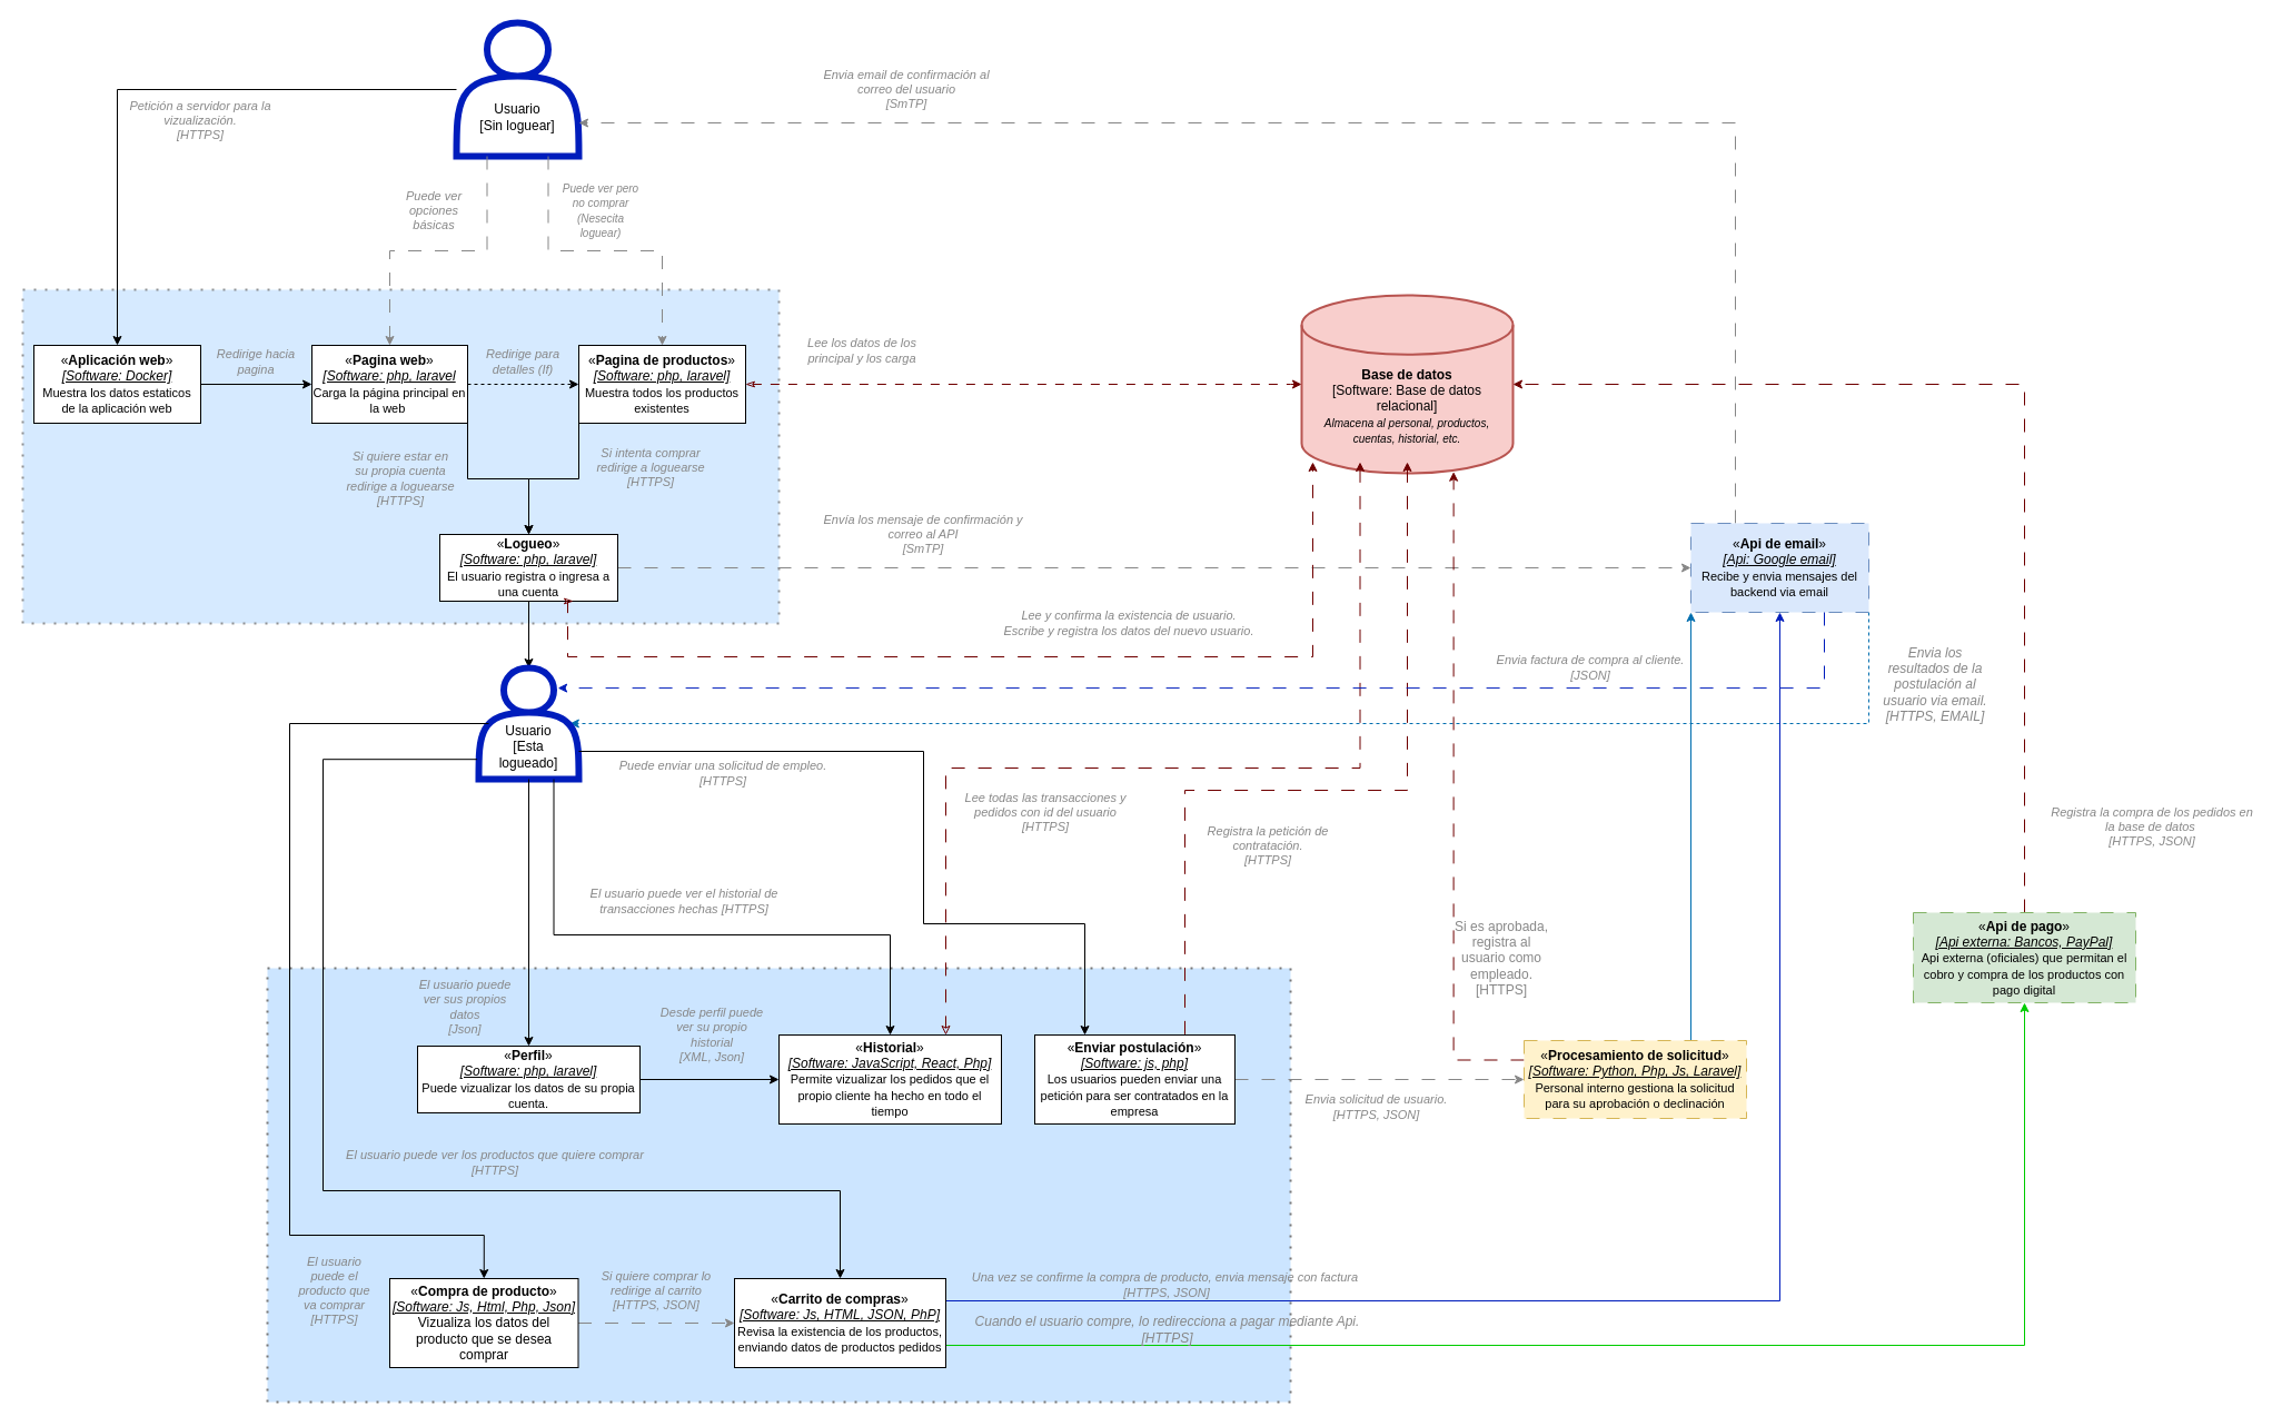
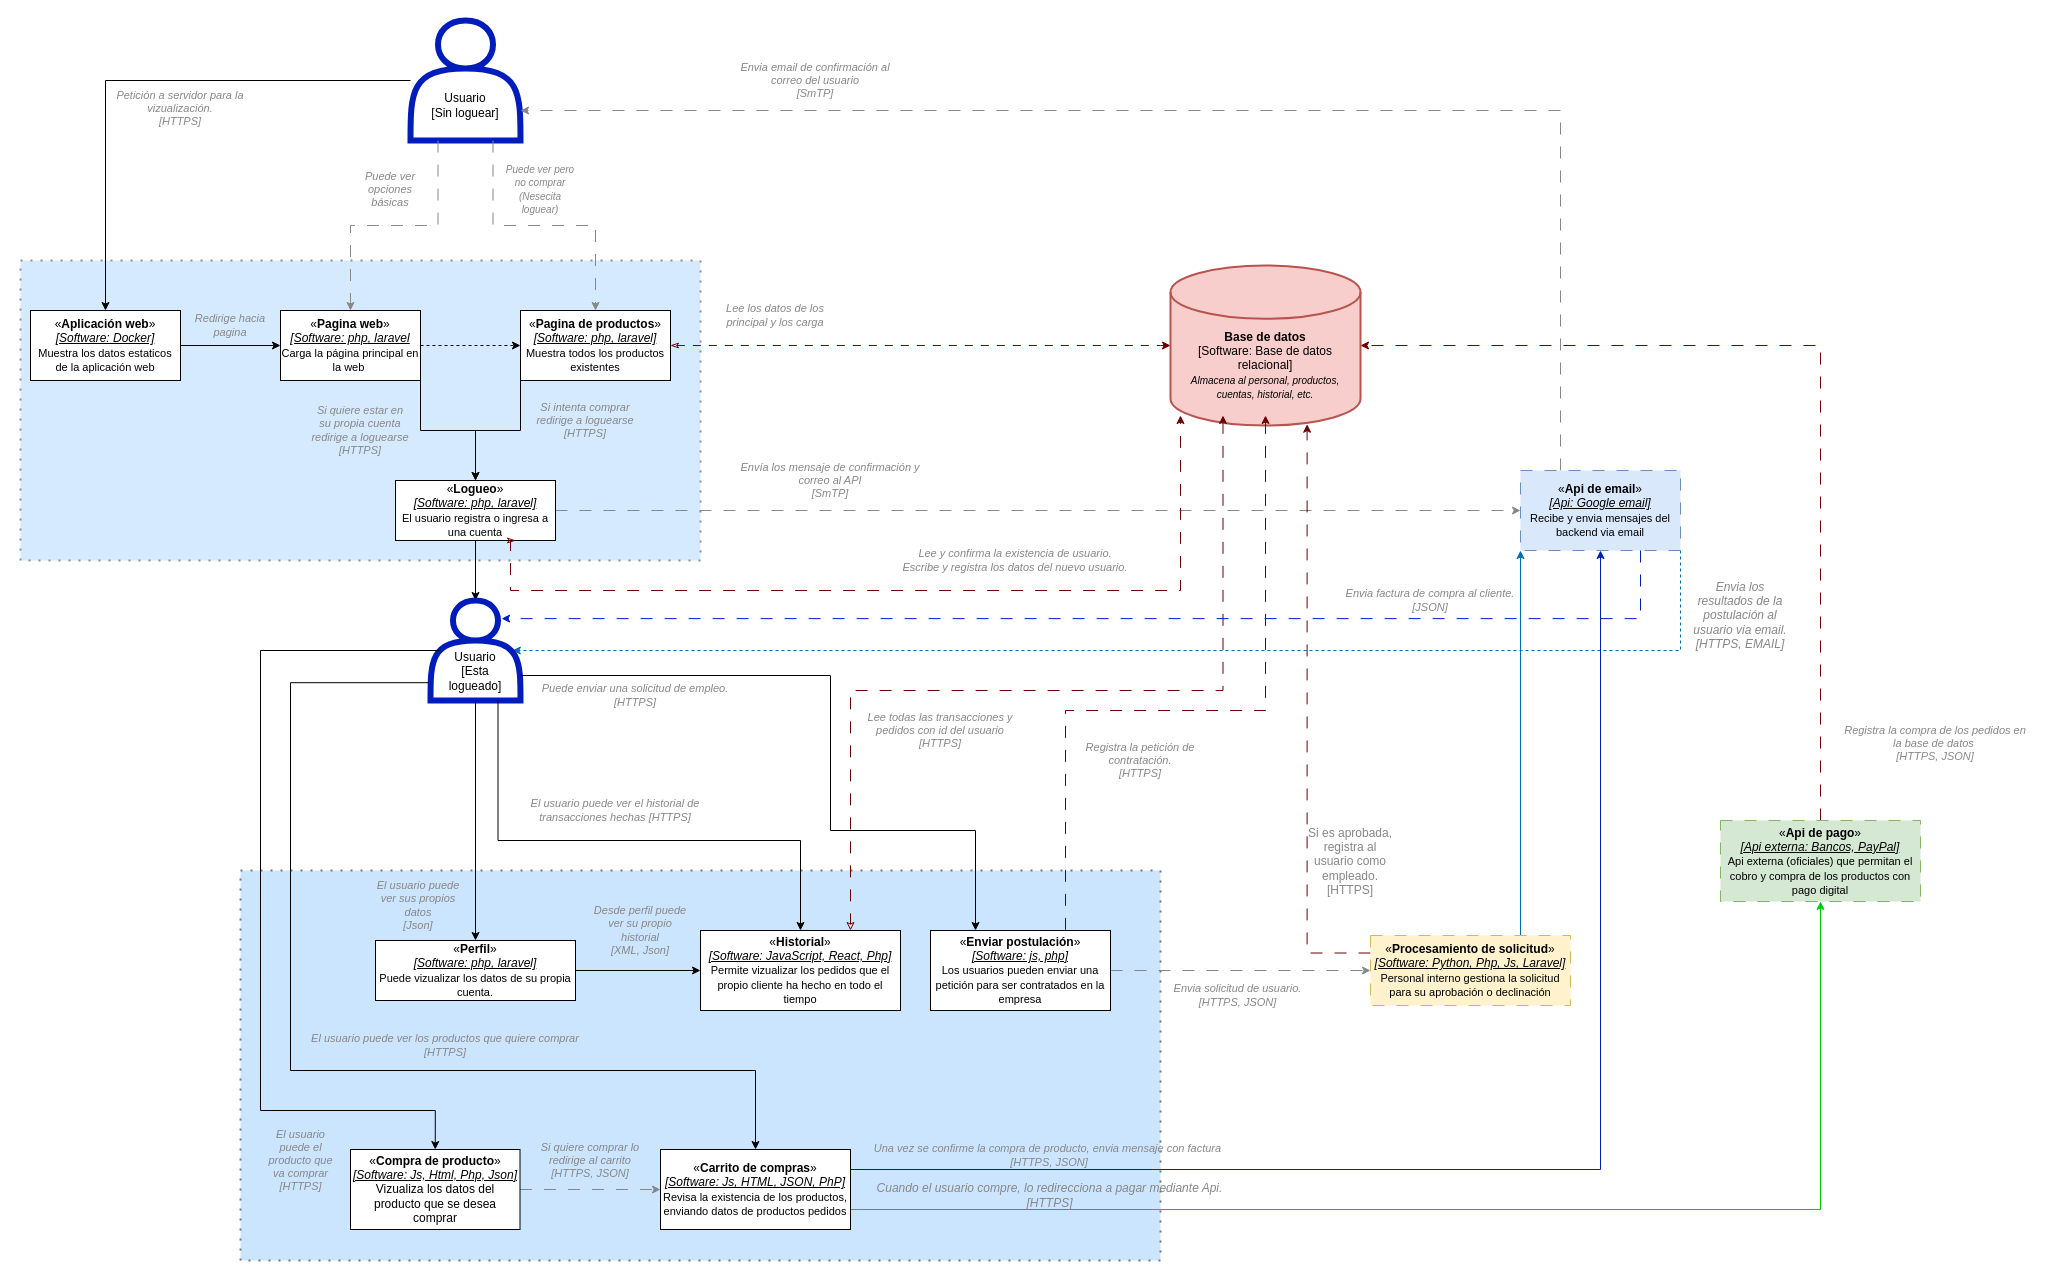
- <mxCell id="19" value="Redirige para detalles (If)" style="text;html=1;align=center;verticalAlign=middle;whiteSpace=wrap;rounded=0;fontSize=11;fontStyle=2;fontColor=#878787;" parent="1" vertex="1"><mxGeometry x="430" y="310" width="80" height="30" as="geometry" /></mxCell>
- <mxCell id="56" value="Puede enviar una solicitud de empleo.&lt;div&gt;[HTTPS]&lt;/div&gt;" style="text;html=1;align=center;verticalAlign=middle;whiteSpace=wrap;rounded=0;fontSize=11;fontStyle=2;fontColor=#878787;" parent="1" vertex="1"><mxGeometry x="555" y="680" width="190" height="30" as="geometry" /></mxCell>
+ <mxCell id="56" value="Puede enviar una solicitud de empleo.&lt;div&gt;[HTTPS]&lt;/div&gt;" style="text;html=1;align=center;verticalAlign=middle;whiteSpace=wrap;rounded=0;fontSize=11;fontStyle=2;fontColor=#878787;" parent="1" vertex="1"><mxGeometry x="540" y="680" width="190" height="30" as="geometry" /></mxCell>
